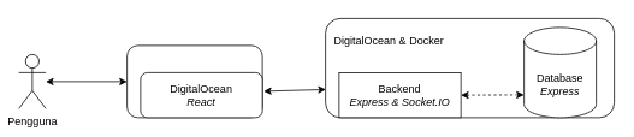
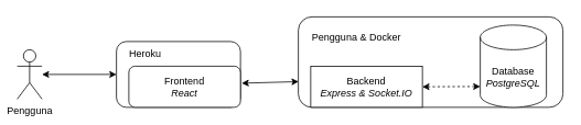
- <mxCell id="14" value="DigitalOcean &amp;amp; Docker" style="text;html=1;strokeColor=none;fillColor=none;align=center;verticalAlign=middle;whiteSpace=wrap;rounded=0;" vertex="1" parent="1"><mxGeometry x="368" y="30" width="125" height="30" as="geometry" /></mxCell>
+ <mxCell id="14" value="Pengguna &amp;amp; Docker" style="text;html=1;strokeColor=none;fillColor=none;align=center;verticalAlign=middle;whiteSpace=wrap;rounded=0;" vertex="1" parent="1"><mxGeometry x="368" y="30" width="125" height="30" as="geometry" /></mxCell>
+ <mxCell id="6" value="Heroku" style="text;html=1;strokeColor=none;fillColor=none;align=center;verticalAlign=middle;whiteSpace=wrap;rounded=0;" vertex="1" parent="3"><mxGeometry x="10" width="50" height="30" as="geometry" /></mxCell>
- <mxCell id="11" value="Database&lt;br&gt;&lt;i&gt;Express&lt;/i&gt;" style="shape=cylinder3;whiteSpace=wrap;html=1;boundedLbl=1;backgroundOutline=1;size=15;" vertex="1" parent="8"><mxGeometry x="220" y="-20" width="80" height="100" as="geometry" /></mxCell>
+ <mxCell id="11" value="Database&lt;br&gt;&lt;i&gt;PostgreSQL&lt;/i&gt;" style="shape=cylinder3;whiteSpace=wrap;html=1;boundedLbl=1;backgroundOutline=1;size=15;" vertex="1" parent="8"><mxGeometry x="220" y="-20" width="80" height="100" as="geometry" /></mxCell>
- <mxCell id="5" value="DigitalOcean&lt;br&gt;&lt;i&gt;React&lt;/i&gt;" style="rounded=1;whiteSpace=wrap;html=1;" vertex="1" parent="3"><mxGeometry x="15" y="30" width="135" height="50" as="geometry" /></mxCell>
+ <mxCell id="5" value="Frontend&lt;br&gt;&lt;i&gt;React&lt;/i&gt;" style="rounded=1;whiteSpace=wrap;html=1;" vertex="1" parent="3"><mxGeometry x="15" y="30" width="135" height="50" as="geometry" /></mxCell>
